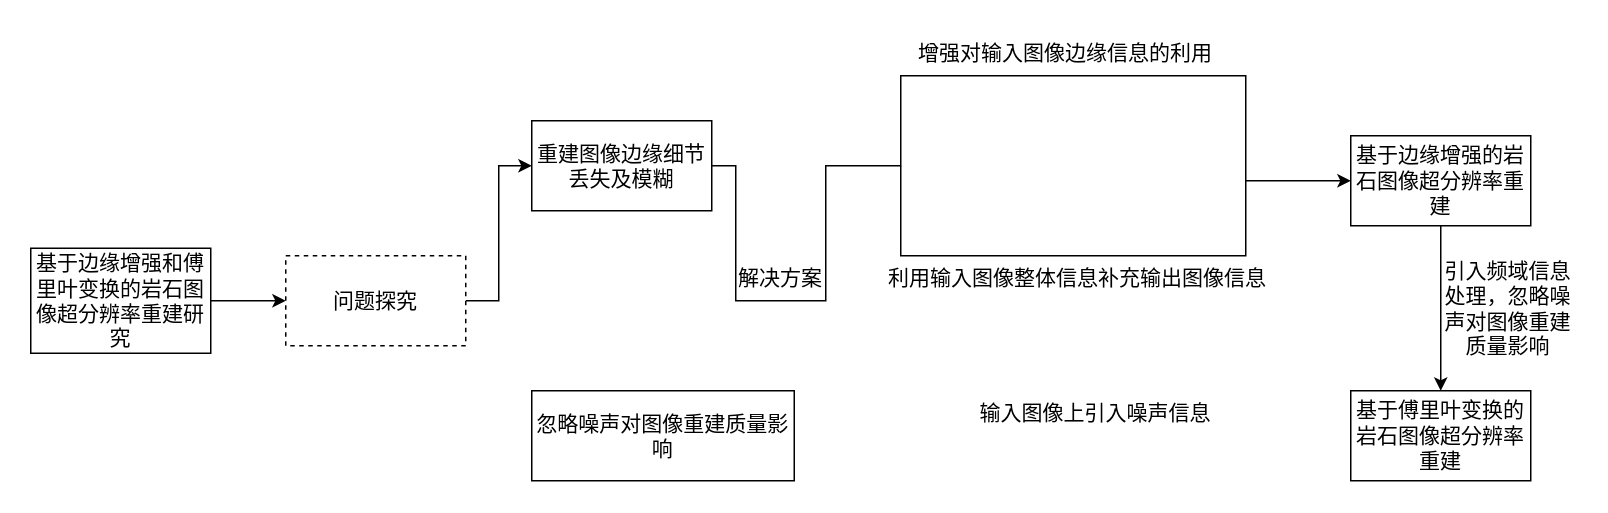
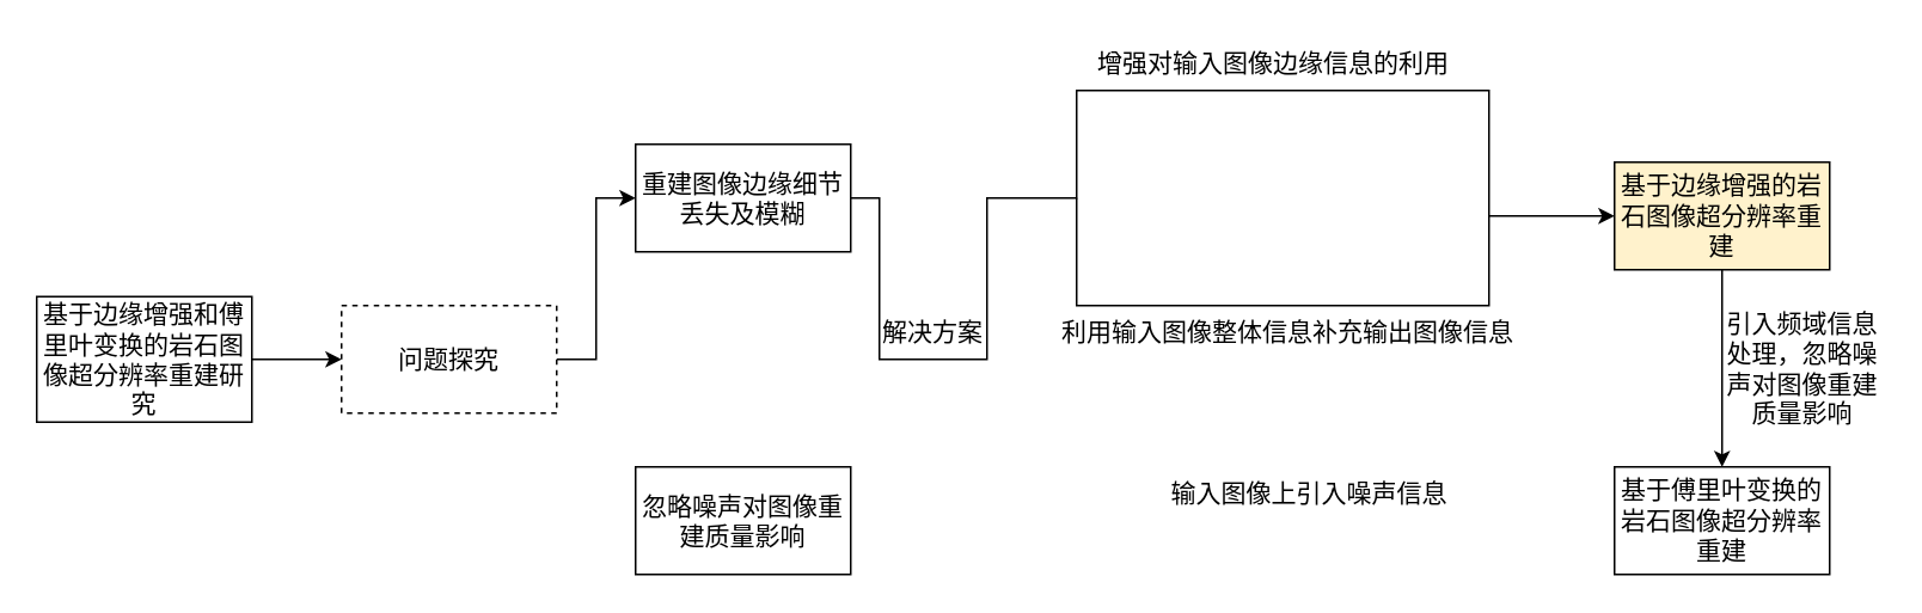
- <mxCell id="10" value="基于边缘增强的岩石图像超分辨率重建" style="rounded=0;whiteSpace=wrap;fontStyle=0;fontSize=14;labelBackgroundColor=none;" vertex="1" parent="1"><mxGeometry x="900" y="90" width="120" height="60" as="geometry" /></mxCell>
+ <mxCell id="10" value="基于边缘增强的岩石图像超分辨率重建" style="rounded=0;whiteSpace=wrap;fontStyle=0;fontSize=14;labelBackgroundColor=none;fillColor=#fff2cc;" vertex="1" parent="1"><mxGeometry x="900" y="90" width="120" height="60" as="geometry" /></mxCell>
- <mxCell id="8" value="忽略噪声对图像重建质量影响" style="rounded=0;whiteSpace=wrap;fontStyle=0;fontSize=14;labelBackgroundColor=none;" vertex="1" parent="1"><mxGeometry x="354" y="260" width="175" height="60" as="geometry" /></mxCell>
+ <mxCell id="8" value="忽略噪声对图像重建质量影响" style="rounded=0;whiteSpace=wrap;fontStyle=0;fontSize=14;labelBackgroundColor=none;" vertex="1" parent="1"><mxGeometry x="354" y="260" width="120" height="60" as="geometry" /></mxCell>
